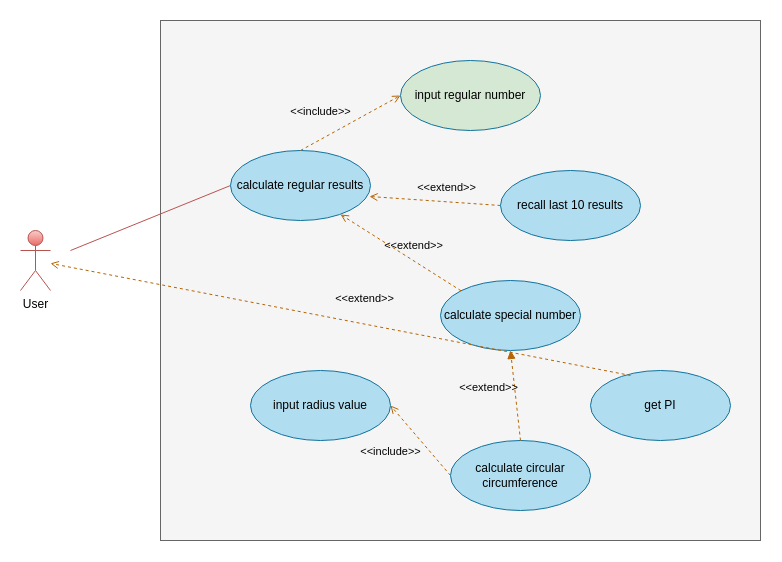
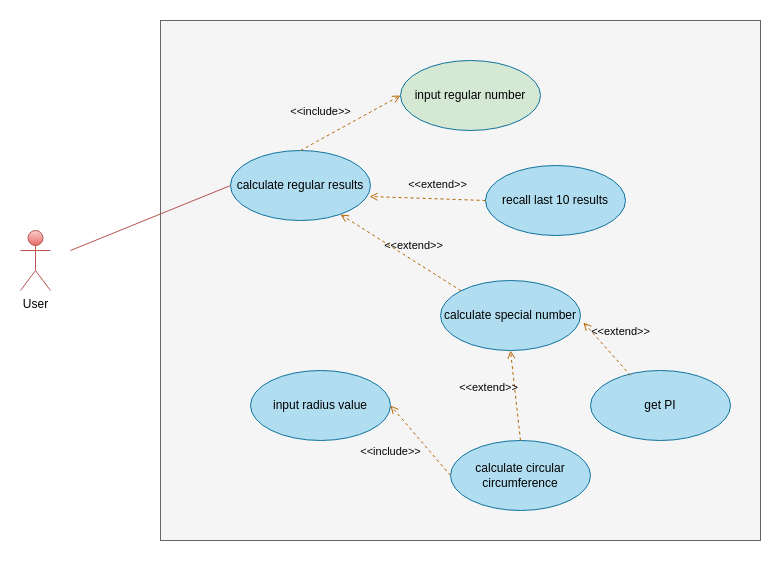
- <mxCell id="4" value="recall last 10 results" style="ellipse;whiteSpace=wrap;html=1;fillColor=#b1ddf0;strokeColor=#10739e;" parent="1" vertex="1"><mxGeometry x="500" y="170" width="140" height="70" as="geometry" /></mxCell>
+ <mxCell id="4" value="recall last 10 results" style="ellipse;whiteSpace=wrap;html=1;fillColor=#b1ddf0;strokeColor=#10739e;" parent="1" vertex="1"><mxGeometry x="485" y="165" width="140" height="70" as="geometry" /></mxCell>
- <mxCell id="16" value="&amp;lt;&amp;lt;extend&amp;gt;&amp;gt;" style="edgeStyle=none;html=1;endArrow=open;verticalAlign=bottom;dashed=1;labelBackgroundColor=none;exitX=0.286;exitY=0.071;exitDx=0;exitDy=0;exitPerimeter=0;fillColor=#fad7ac;strokeColor=#b46504;" parent="1" source="8" target="3" edge="1"><mxGeometry x="-0.073" y="-16" width="160" relative="1" as="geometry"><mxPoint x="680" y="340" as="sourcePoint" /><mxPoint x="630" y="240" as="targetPoint" /><mxPoint as="offset" /></mxGeometry></mxCell>
+ <mxCell id="16" value="&amp;lt;&amp;lt;extend&amp;gt;&amp;gt;" style="edgeStyle=none;html=1;endArrow=open;verticalAlign=bottom;dashed=1;labelBackgroundColor=none;exitX=0.286;exitY=0.071;exitDx=0;exitDy=0;entryX=1.021;entryY=0.6;entryDx=0;entryDy=0;entryPerimeter=0;exitPerimeter=0;fillColor=#fad7ac;strokeColor=#b46504;" parent="1" source="8" target="7" edge="1"><mxGeometry x="-0.073" y="-16" width="160" relative="1" as="geometry"><mxPoint x="680" y="340" as="sourcePoint" /><mxPoint x="630" y="240" as="targetPoint" /><mxPoint as="offset" /></mxGeometry></mxCell>
- <mxCell id="15" value="&amp;lt;&amp;lt;extend&amp;gt;&amp;gt;" style="edgeStyle=none;html=1;endArrow=block;verticalAlign=bottom;dashed=1;labelBackgroundColor=none;exitX=0.5;exitY=0;exitDx=0;exitDy=0;entryX=0.5;entryY=1;entryDx=0;entryDy=0;fillColor=#fad7ac;strokeColor=#b46504;" parent="1" source="9" target="7" edge="1"><mxGeometry x="0.04" y="27" width="160" relative="1" as="geometry"><mxPoint x="565.5" y="399" as="sourcePoint" /><mxPoint x="434.5" y="390" as="targetPoint" /><mxPoint as="offset" /></mxGeometry></mxCell>
+ <mxCell id="15" value="&amp;lt;&amp;lt;extend&amp;gt;&amp;gt;" style="edgeStyle=none;html=1;endArrow=open;verticalAlign=bottom;dashed=1;labelBackgroundColor=none;exitX=0.5;exitY=0;exitDx=0;exitDy=0;entryX=0.5;entryY=1;entryDx=0;entryDy=0;fillColor=#fad7ac;strokeColor=#b46504;" parent="1" source="9" target="7" edge="1"><mxGeometry x="0.04" y="27" width="160" relative="1" as="geometry"><mxPoint x="565.5" y="399" as="sourcePoint" /><mxPoint x="434.5" y="390" as="targetPoint" /><mxPoint as="offset" /></mxGeometry></mxCell>
